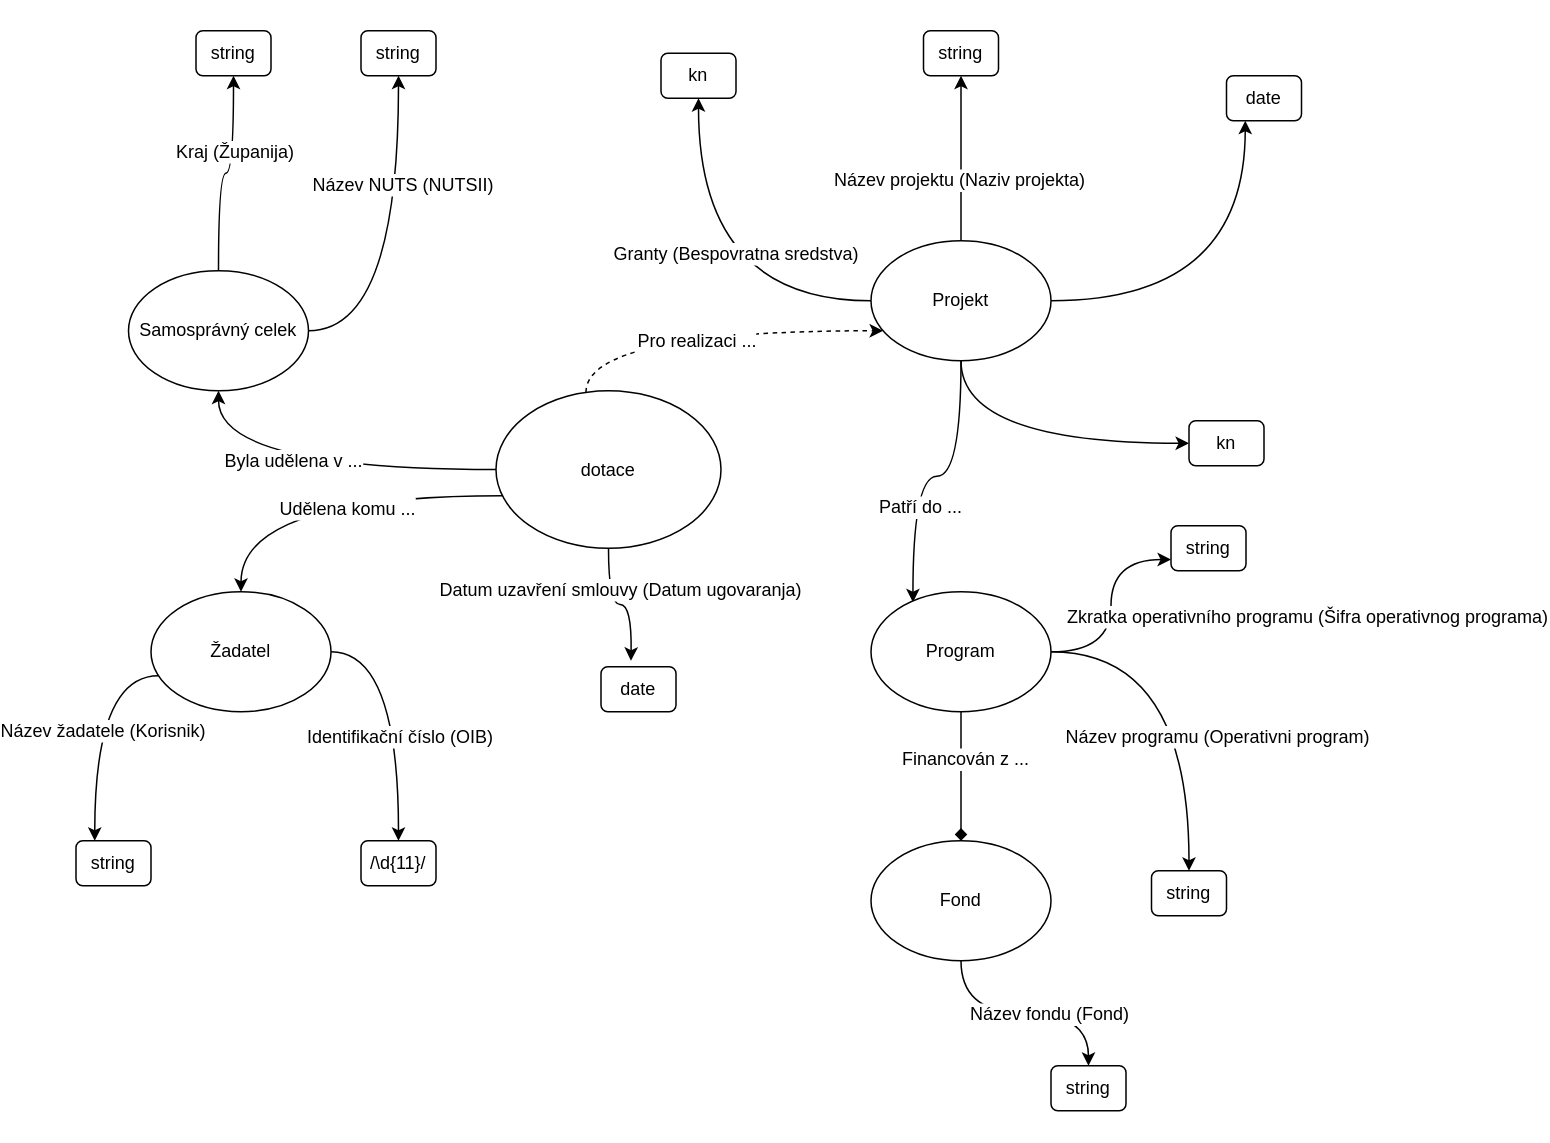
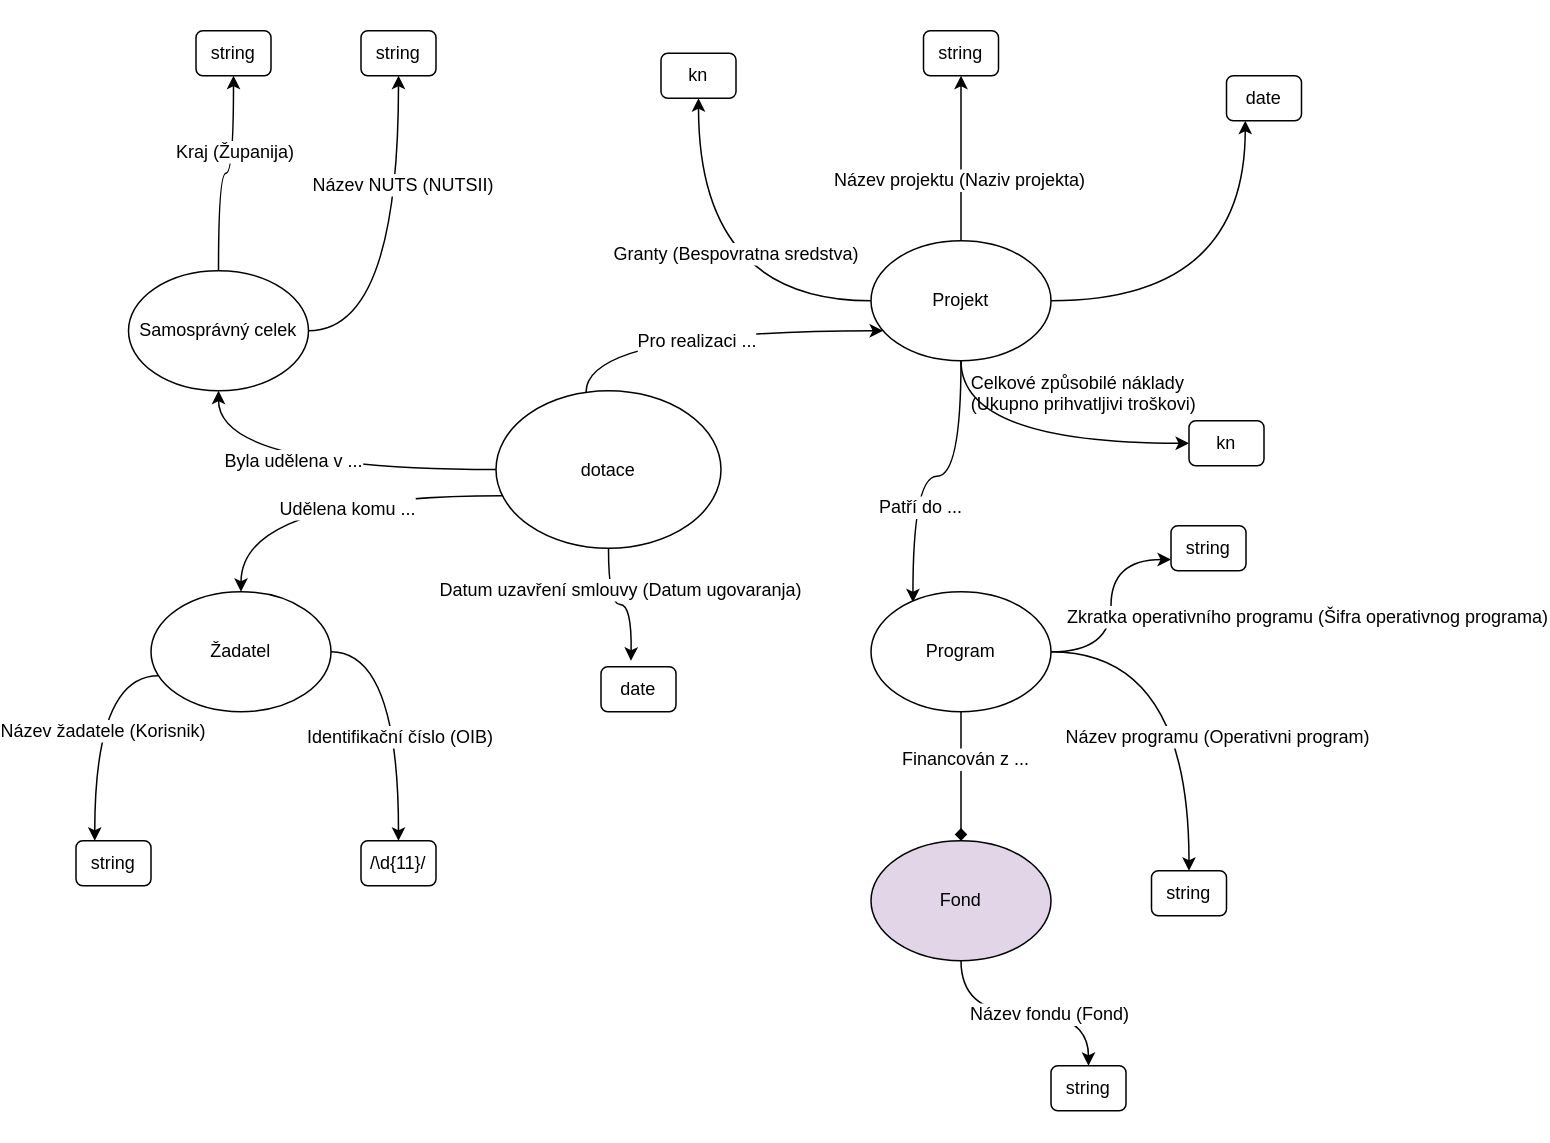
- <mxCell id="8" style="edgeStyle=orthogonalEdgeStyle;curved=1;orthogonalLoop=1;jettySize=auto;html=1;entryX=0.067;entryY=0.75;entryDx=0;entryDy=0;entryPerimeter=0;strokeColor=#000000;dashed=1;" edge="1" parent="1" source="10" target="19"><mxGeometry relative="1" as="geometry"><Array as="points"><mxPoint x="360" y="220" /></Array></mxGeometry></mxCell>
+ <mxCell id="8" style="edgeStyle=orthogonalEdgeStyle;curved=1;orthogonalLoop=1;jettySize=auto;html=1;entryX=0.067;entryY=0.75;entryDx=0;entryDy=0;entryPerimeter=0;strokeColor=#000000;" edge="1" parent="1" source="10" target="19"><mxGeometry relative="1" as="geometry"><Array as="points"><mxPoint x="360" y="220" /></Array></mxGeometry></mxCell>
+ <mxCell id="52" value="Celkové způsobilé náklady&amp;nbsp;&lt;br&gt;(Ukupno prihvatljivi troškovi)" style="text;html=1;resizable=0;points=[];autosize=1;align=left;verticalAlign=top;spacingTop=-4;" vertex="1" parent="1"><mxGeometry x="615" y="245" width="170" height="30" as="geometry" /></mxCell>
- <mxCell id="41" value="Fond" style="ellipse;whiteSpace=wrap;html=1;" vertex="1" parent="1"><mxGeometry x="550" y="560" width="120" height="80" as="geometry" /></mxCell>
+ <mxCell id="41" value="Fond" style="ellipse;whiteSpace=wrap;html=1;fillColor=#e1d5e7;" vertex="1" parent="1"><mxGeometry x="550" y="560" width="120" height="80" as="geometry" /></mxCell>
